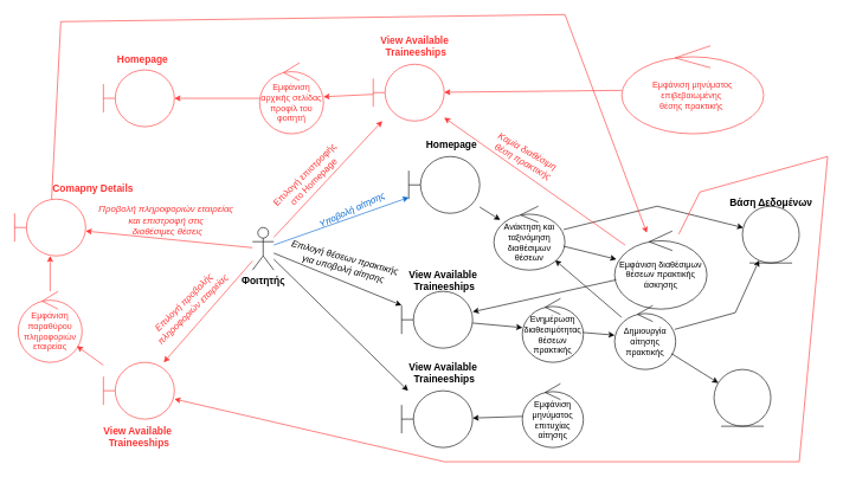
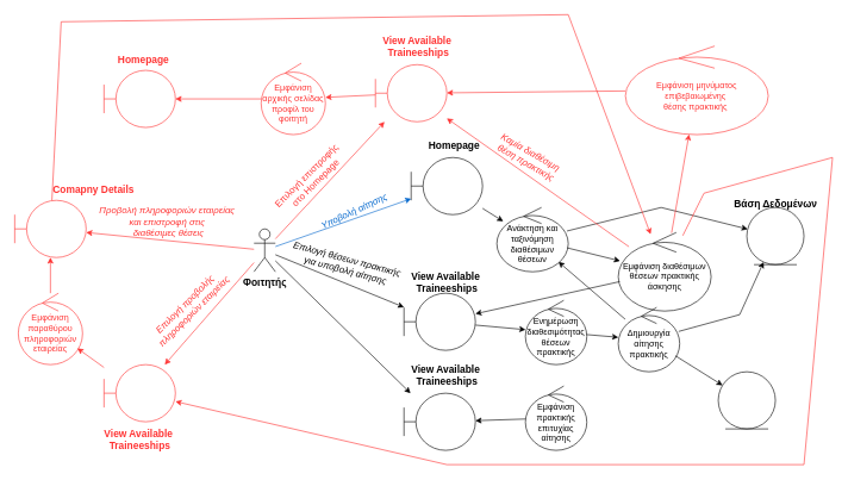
+ <mxCell id="54" value="" style="endArrow=classic;html=1;rounded=0;strokeColor=light-dark(#FF3333,#ED0202);" parent="1" source="7" target="53" edge="1"><mxGeometry width="50" height="50" relative="1" as="geometry"><mxPoint x="810" y="300" as="sourcePoint" /><mxPoint x="635" y="175" as="targetPoint" /></mxGeometry></mxCell>
- <mxCell id="22" value="Εμφάνιση μηνύματος επιτυχίας αίτησης" style="ellipse;shape=umlControl;whiteSpace=wrap;html=1;" parent="1" vertex="1"><mxGeometry x="735" y="540" width="86" height="90" as="geometry" /></mxCell>
+ <mxCell id="22" value="Εμφάνιση πρακτικής επιτυχίας αίτησης" style="ellipse;shape=umlControl;whiteSpace=wrap;html=1;" parent="1" vertex="1"><mxGeometry x="735" y="540" width="86" height="90" as="geometry" /></mxCell>
